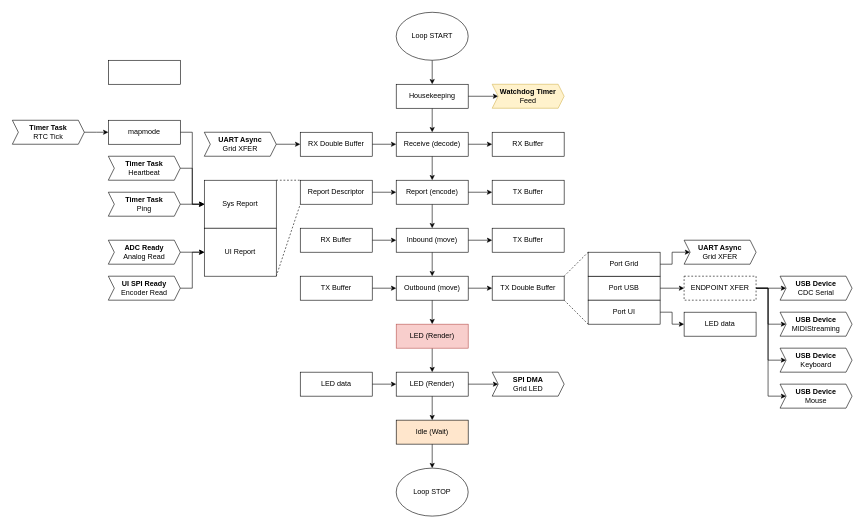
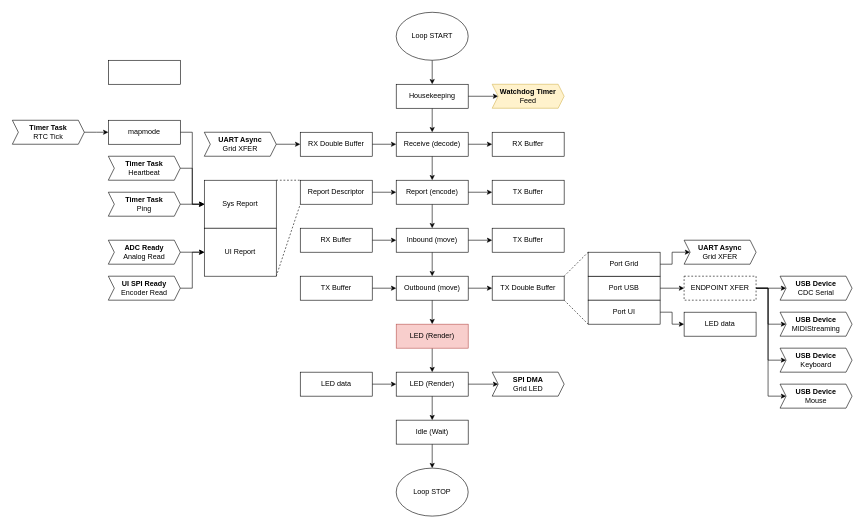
- <mxCell id="13" value="Idle (Wait)" style="rounded=0;whiteSpace=wrap;html=1;align=center;fillColor=#ffe6cc;" parent="1" vertex="1"><mxGeometry x="660" y="700" width="120" height="40" as="geometry" /></mxCell>
+ <mxCell id="13" value="Idle (Wait)" style="rounded=0;whiteSpace=wrap;html=1;align=center;" parent="1" vertex="1"><mxGeometry x="660" y="700" width="120" height="40" as="geometry" /></mxCell>
